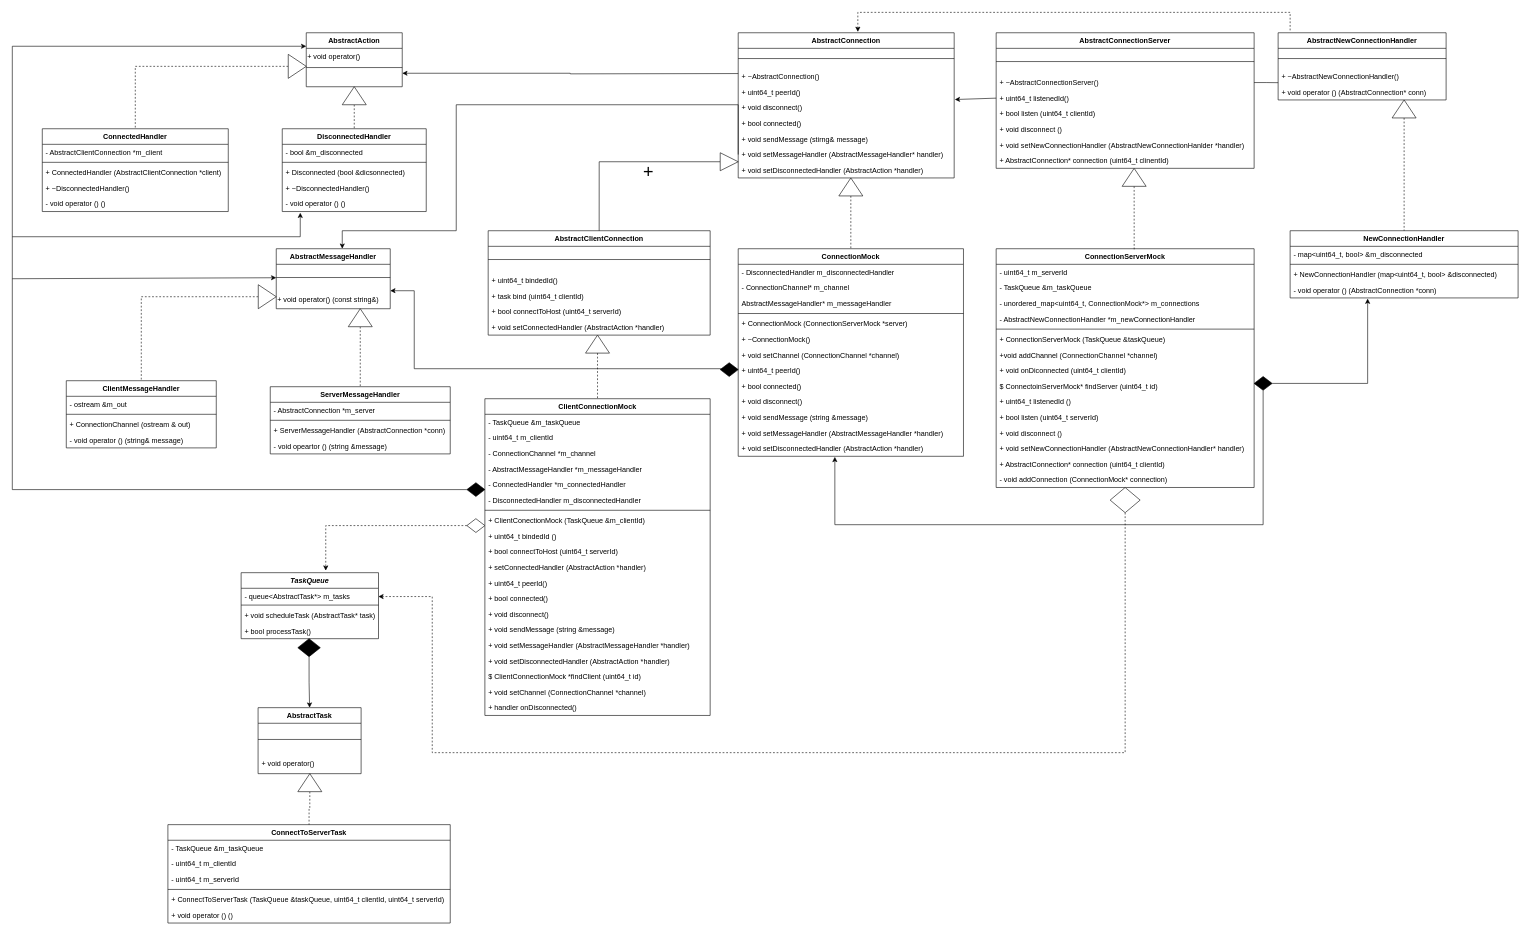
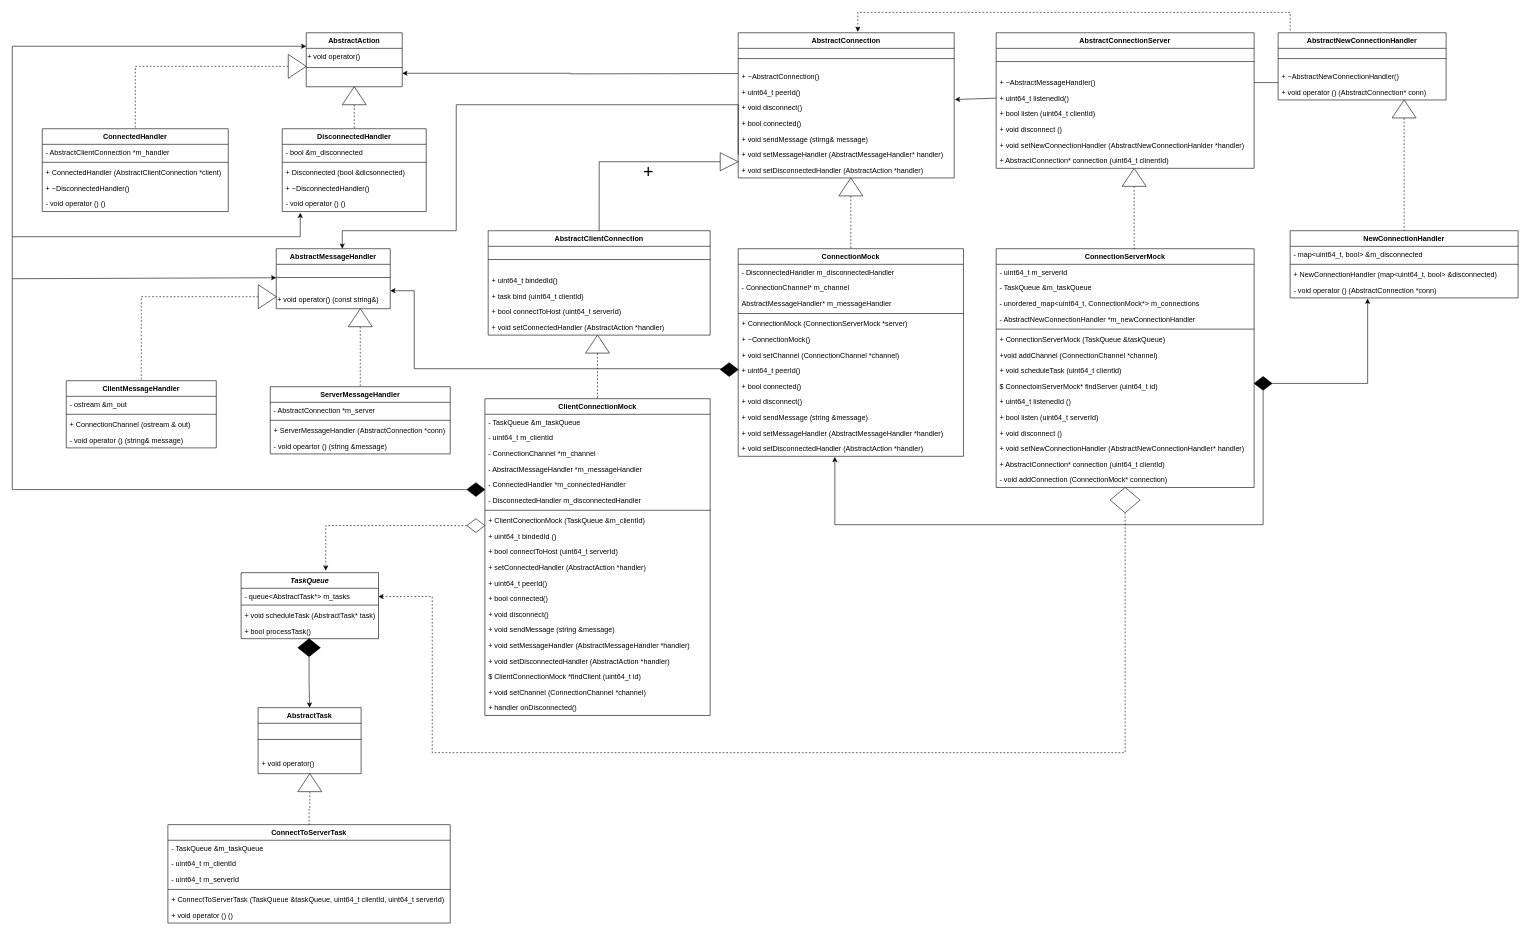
- <mxCell id="22" value="+ ~AbstractConnectionServer()" style="text;strokeColor=none;fillColor=none;align=left;verticalAlign=top;spacingLeft=4;spacingRight=4;overflow=hidden;rotatable=0;points=[[0,0.5],[1,0.5]];portConstraint=eastwest;" parent="20" vertex="1"><mxGeometry y="70" width="430" height="26" as="geometry" /></mxCell>
+ <mxCell id="22" value="+ ~AbstractMessageHandler()" style="text;strokeColor=none;fillColor=none;align=left;verticalAlign=top;spacingLeft=4;spacingRight=4;overflow=hidden;rotatable=0;points=[[0,0.5],[1,0.5]];portConstraint=eastwest;" parent="20" vertex="1"><mxGeometry y="70" width="430" height="26" as="geometry" /></mxCell>
- <mxCell id="113" value="- AbstractClientConnection *m_client" style="text;strokeColor=none;fillColor=none;align=left;verticalAlign=top;spacingLeft=4;spacingRight=4;overflow=hidden;rotatable=0;points=[[0,0.5],[1,0.5]];portConstraint=eastwest;" parent="112" vertex="1"><mxGeometry y="26" width="310" height="26" as="geometry" /></mxCell>
+ <mxCell id="113" value="- AbstractClientConnection *m_handler" style="text;strokeColor=none;fillColor=none;align=left;verticalAlign=top;spacingLeft=4;spacingRight=4;overflow=hidden;rotatable=0;points=[[0,0.5],[1,0.5]];portConstraint=eastwest;" parent="112" vertex="1"><mxGeometry y="26" width="310" height="26" as="geometry" /></mxCell>
- <mxCell id="79" value="+ void onDiconnected (uint64_t clientId)" style="text;strokeColor=none;fillColor=none;align=left;verticalAlign=top;spacingLeft=4;spacingRight=4;overflow=hidden;rotatable=0;points=[[0,0.5],[1,0.5]];portConstraint=eastwest;" parent="71" vertex="1"><mxGeometry y="190" width="430" height="26" as="geometry" /></mxCell>
+ <mxCell id="79" value="+ void scheduleTask (uint64_t clientId)" style="text;strokeColor=none;fillColor=none;align=left;verticalAlign=top;spacingLeft=4;spacingRight=4;overflow=hidden;rotatable=0;points=[[0,0.5],[1,0.5]];portConstraint=eastwest;" parent="71" vertex="1"><mxGeometry y="190" width="430" height="26" as="geometry" /></mxCell>
